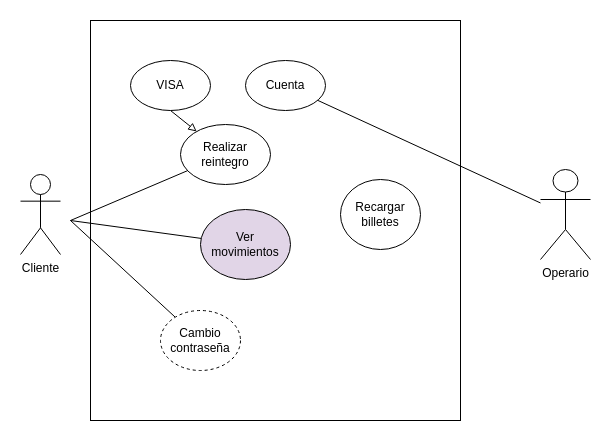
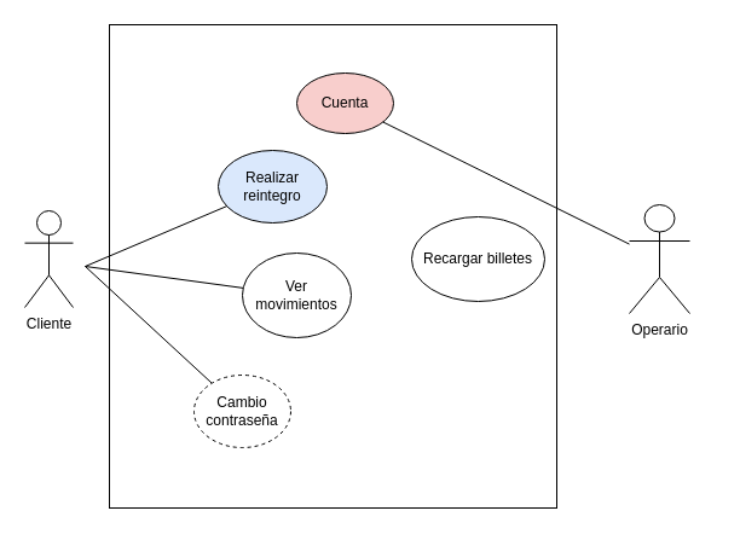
- <mxCell id="12" value="VISA" style="ellipse;whiteSpace=wrap;html=1;" vertex="1" parent="1"><mxGeometry x="130" y="60" width="80" height="50" as="geometry" /></mxCell>
- <mxCell id="10" value="Cuenta" style="ellipse;whiteSpace=wrap;html=1;" vertex="1" parent="1"><mxGeometry x="245" y="60" width="80" height="50" as="geometry" /></mxCell>
+ <mxCell id="10" value="Cuenta" style="ellipse;whiteSpace=wrap;html=1;fillColor=#f8cecc;" vertex="1" parent="1"><mxGeometry x="245" y="60" width="80" height="50" as="geometry" /></mxCell>
- <mxCell id="11" value="" style="endArrow=block;html=1;rounded=0;exitX=0.5;exitY=1;exitDx=0;exitDy=0;endFill=0;" edge="1" parent="1" source="12" target="5"><mxGeometry width="50" height="50" relative="1" as="geometry"><mxPoint x="540" y="54" as="sourcePoint" /><mxPoint x="415.402" y="93.897" as="targetPoint" /></mxGeometry></mxCell>
- <mxCell id="5" value="Realizar reintegro" style="ellipse;whiteSpace=wrap;html=1;" parent="1" vertex="1"><mxGeometry x="180" y="124" width="90" height="60" as="geometry" /></mxCell>
+ <mxCell id="5" value="Realizar reintegro" style="ellipse;whiteSpace=wrap;html=1;fillColor=#dae8fc;" parent="1" vertex="1"><mxGeometry x="180" y="124" width="90" height="60" as="geometry" /></mxCell>
- <mxCell id="13" value="Recargar billetes" style="ellipse;whiteSpace=wrap;html=1;" vertex="1" parent="1"><mxGeometry x="340" y="179" width="80" height="70" as="geometry" /></mxCell>
+ <mxCell id="13" value="Recargar billetes" style="ellipse;whiteSpace=wrap;html=1;" vertex="1" parent="1"><mxGeometry x="340" y="179" width="110" height="70" as="geometry" /></mxCell>
- <mxCell id="14" value="Operario" style="shape=umlActor;verticalLabelPosition=bottom;verticalAlign=top;html=1;outlineConnect=0;" vertex="1" parent="1"><mxGeometry x="540" y="169" width="50" height="90" as="geometry" /></mxCell>
+ <mxCell id="14" value="Operario" style="shape=umlActor;verticalLabelPosition=bottom;verticalAlign=top;html=1;outlineConnect=0;" vertex="1" parent="1"><mxGeometry x="520" y="169" width="50" height="90" as="geometry" /></mxCell>
- <mxCell id="7" value="Ver movimientos" style="ellipse;whiteSpace=wrap;html=1;fillColor=#e1d5e7;" parent="1" vertex="1"><mxGeometry x="200" y="209" width="90" height="70" as="geometry" /></mxCell>
+ <mxCell id="7" value="Ver movimientos" style="ellipse;whiteSpace=wrap;html=1;" parent="1" vertex="1"><mxGeometry x="200" y="209" width="90" height="70" as="geometry" /></mxCell>
